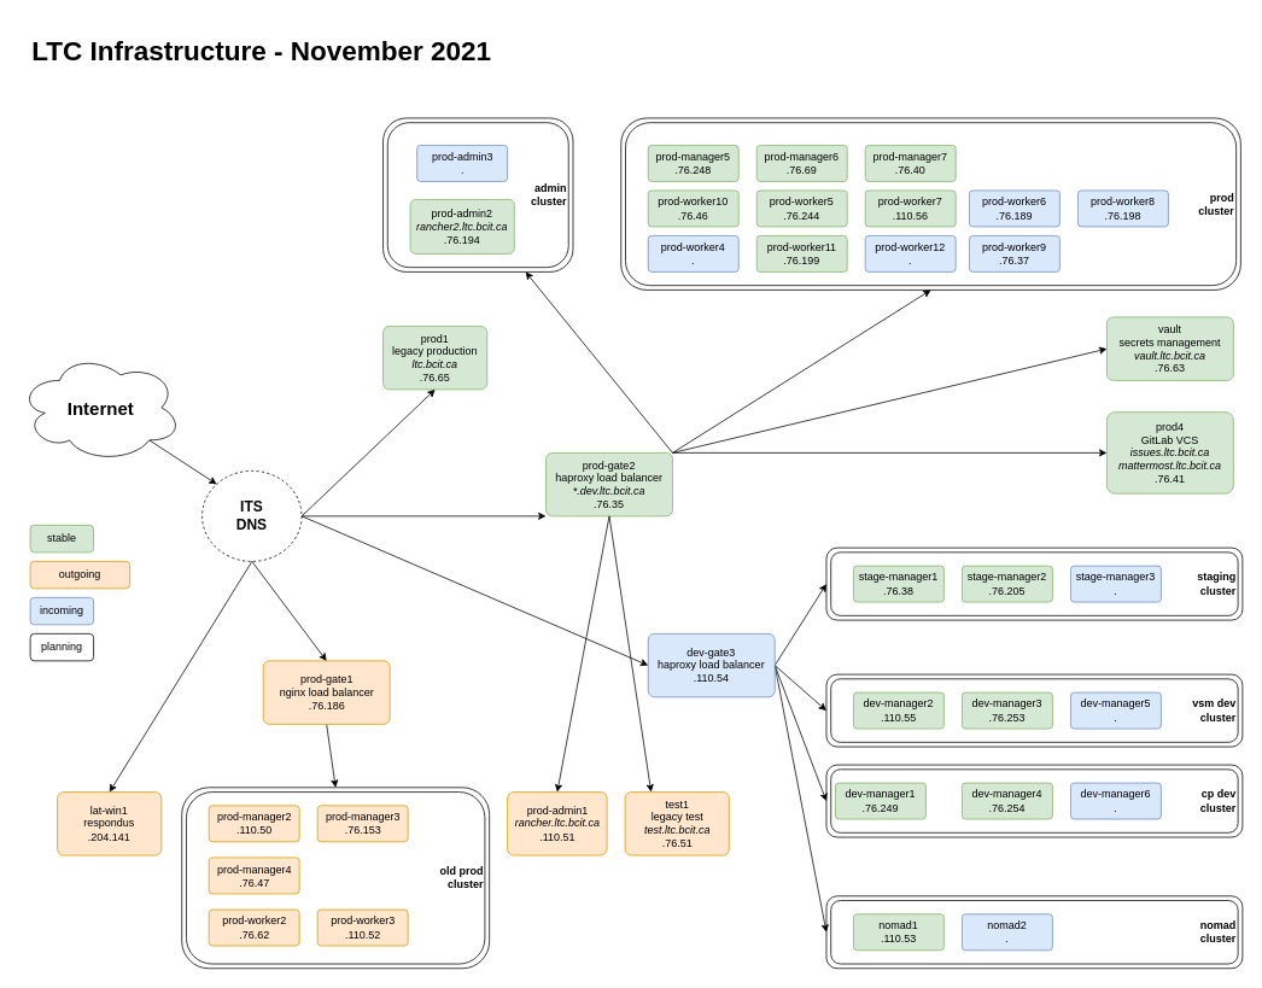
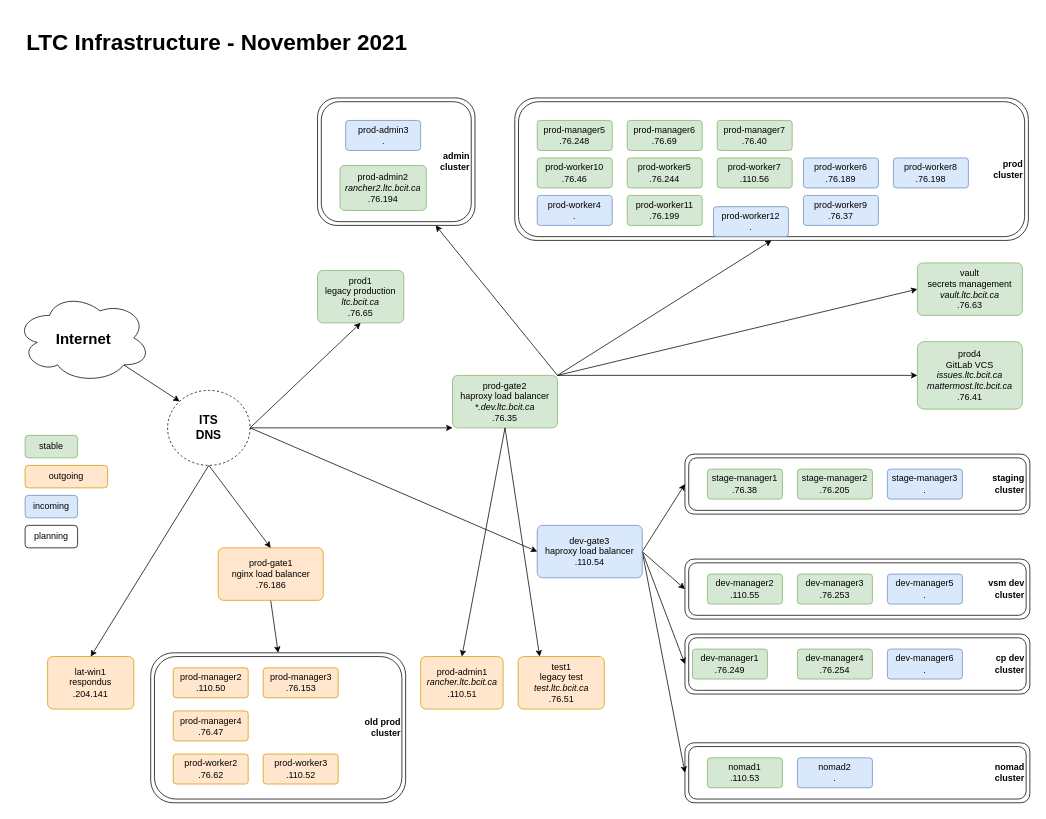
- <mxCell id="62" value="prod-worker12&lt;br&gt;." style="rounded=1;arcSize=10;whiteSpace=wrap;html=1;align=center;fillColor=#dae8fc;strokeColor=#6c8ebf;" parent="1" vertex="1"><mxGeometry x="956" y="260" width="100" height="40" as="geometry" /></mxCell>
+ <mxCell id="62" value="prod-worker12&lt;br&gt;." style="rounded=1;arcSize=10;whiteSpace=wrap;html=1;align=center;fillColor=#dae8fc;strokeColor=#6c8ebf;" parent="1" vertex="1"><mxGeometry x="951" y="275" width="100" height="40" as="geometry" /></mxCell>
